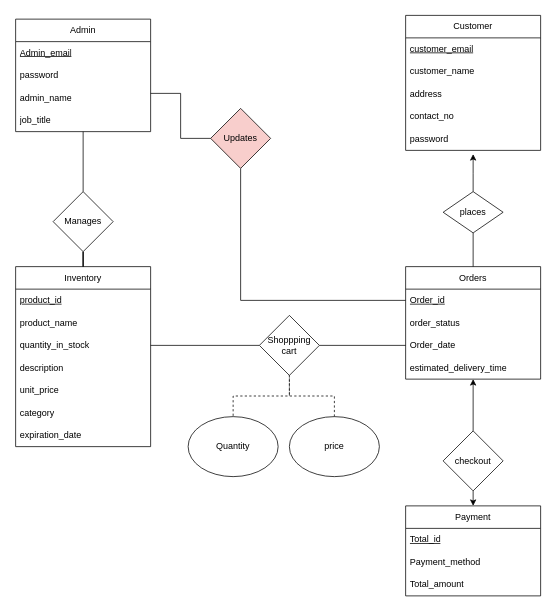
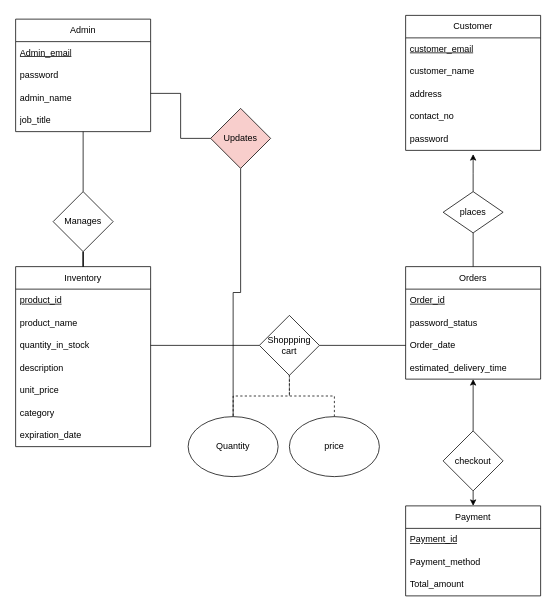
- <mxCell id="43" style="edgeStyle=orthogonalEdgeStyle;rounded=0;orthogonalLoop=1;jettySize=auto;html=1;exitX=0.5;exitY=1;exitDx=0;exitDy=0;entryX=0;entryY=0.5;entryDx=0;entryDy=0;endArrow=none;endFill=0;" parent="1" source="44" target="22" edge="1"><mxGeometry relative="1" as="geometry" /></mxCell>
+ <mxCell id="43" style="edgeStyle=orthogonalEdgeStyle;rounded=0;orthogonalLoop=1;jettySize=auto;html=1;exitX=0.5;exitY=1;exitDx=0;exitDy=0;endArrow=none;endFill=0;" parent="1" source="44" target="46" edge="1"><mxGeometry relative="1" as="geometry" /></mxCell>
- <mxCell id="23" value="order_status" style="text;strokeColor=none;fillColor=none;align=left;verticalAlign=middle;spacingLeft=4;spacingRight=4;overflow=hidden;points=[[0,0.5],[1,0.5]];portConstraint=eastwest;rotatable=0;whiteSpace=wrap;html=1;" parent="21" vertex="1"><mxGeometry y="60" width="180" height="30" as="geometry" /></mxCell>
+ <mxCell id="23" value="password_status" style="text;strokeColor=none;fillColor=none;align=left;verticalAlign=middle;spacingLeft=4;spacingRight=4;overflow=hidden;points=[[0,0.5],[1,0.5]];portConstraint=eastwest;rotatable=0;whiteSpace=wrap;html=1;" parent="21" vertex="1"><mxGeometry y="60" width="180" height="30" as="geometry" /></mxCell>
- <mxCell id="27" value="&lt;u&gt;Total_id&lt;/u&gt;" style="text;strokeColor=none;fillColor=none;align=left;verticalAlign=middle;spacingLeft=4;spacingRight=4;overflow=hidden;points=[[0,0.5],[1,0.5]];portConstraint=eastwest;rotatable=0;whiteSpace=wrap;html=1;" parent="26" vertex="1"><mxGeometry y="30" width="180" height="30" as="geometry" /></mxCell>
+ <mxCell id="27" value="&lt;u&gt;Payment_id&lt;/u&gt;" style="text;strokeColor=none;fillColor=none;align=left;verticalAlign=middle;spacingLeft=4;spacingRight=4;overflow=hidden;points=[[0,0.5],[1,0.5]];portConstraint=eastwest;rotatable=0;whiteSpace=wrap;html=1;" parent="26" vertex="1"><mxGeometry y="30" width="180" height="30" as="geometry" /></mxCell>
